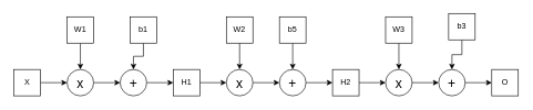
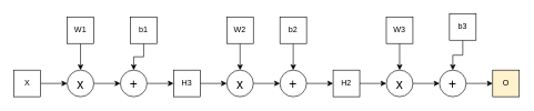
- <mxCell id="19" value="b5" style="whiteSpace=wrap;html=1;aspect=fixed;" parent="1" vertex="1"><mxGeometry x="420" y="25" width="40" height="40" as="geometry" /></mxCell>
+ <mxCell id="19" value="b2" style="whiteSpace=wrap;html=1;aspect=fixed;" parent="1" vertex="1"><mxGeometry x="420" y="25" width="40" height="40" as="geometry" /></mxCell>
- <mxCell id="13" value="H1" style="whiteSpace=wrap;html=1;aspect=fixed;" parent="1" vertex="1"><mxGeometry x="260" y="105" width="40" height="40" as="geometry" /></mxCell>
+ <mxCell id="13" value="H3" style="whiteSpace=wrap;html=1;aspect=fixed;" parent="1" vertex="1"><mxGeometry x="260" y="105" width="40" height="40" as="geometry" /></mxCell>
- <mxCell id="32" value="O" style="whiteSpace=wrap;html=1;aspect=fixed;" parent="1" vertex="1"><mxGeometry x="740" y="105" width="40" height="40" as="geometry" /></mxCell>
+ <mxCell id="32" value="O" style="whiteSpace=wrap;html=1;aspect=fixed;fillColor=#fff2cc;" parent="1" vertex="1"><mxGeometry x="740" y="105" width="40" height="40" as="geometry" /></mxCell>
